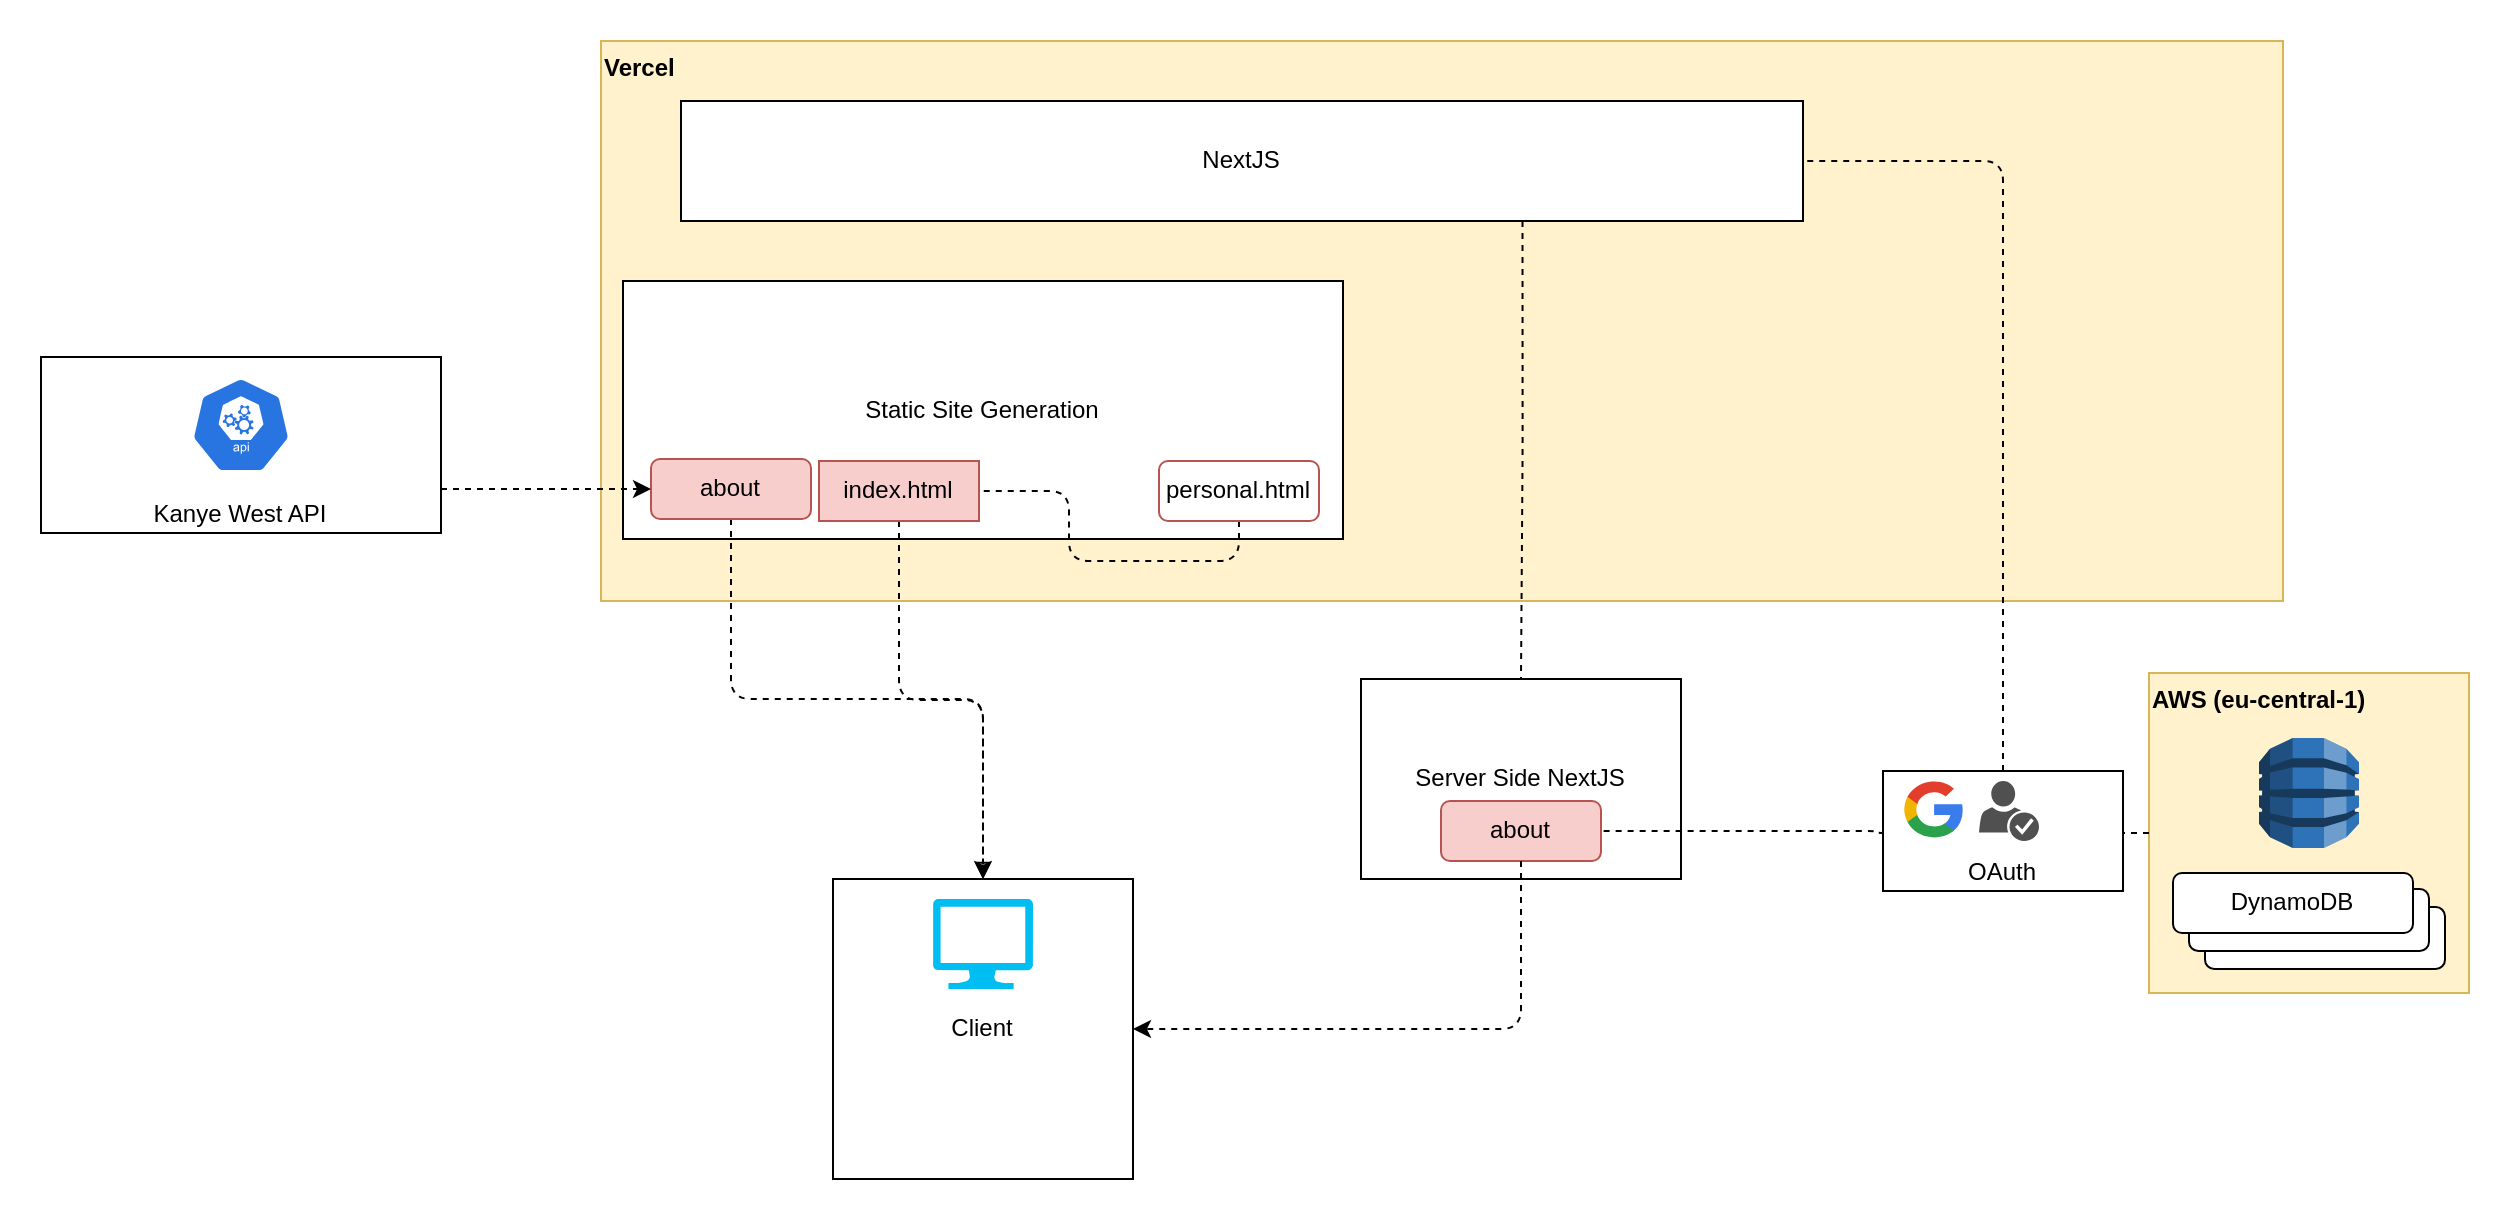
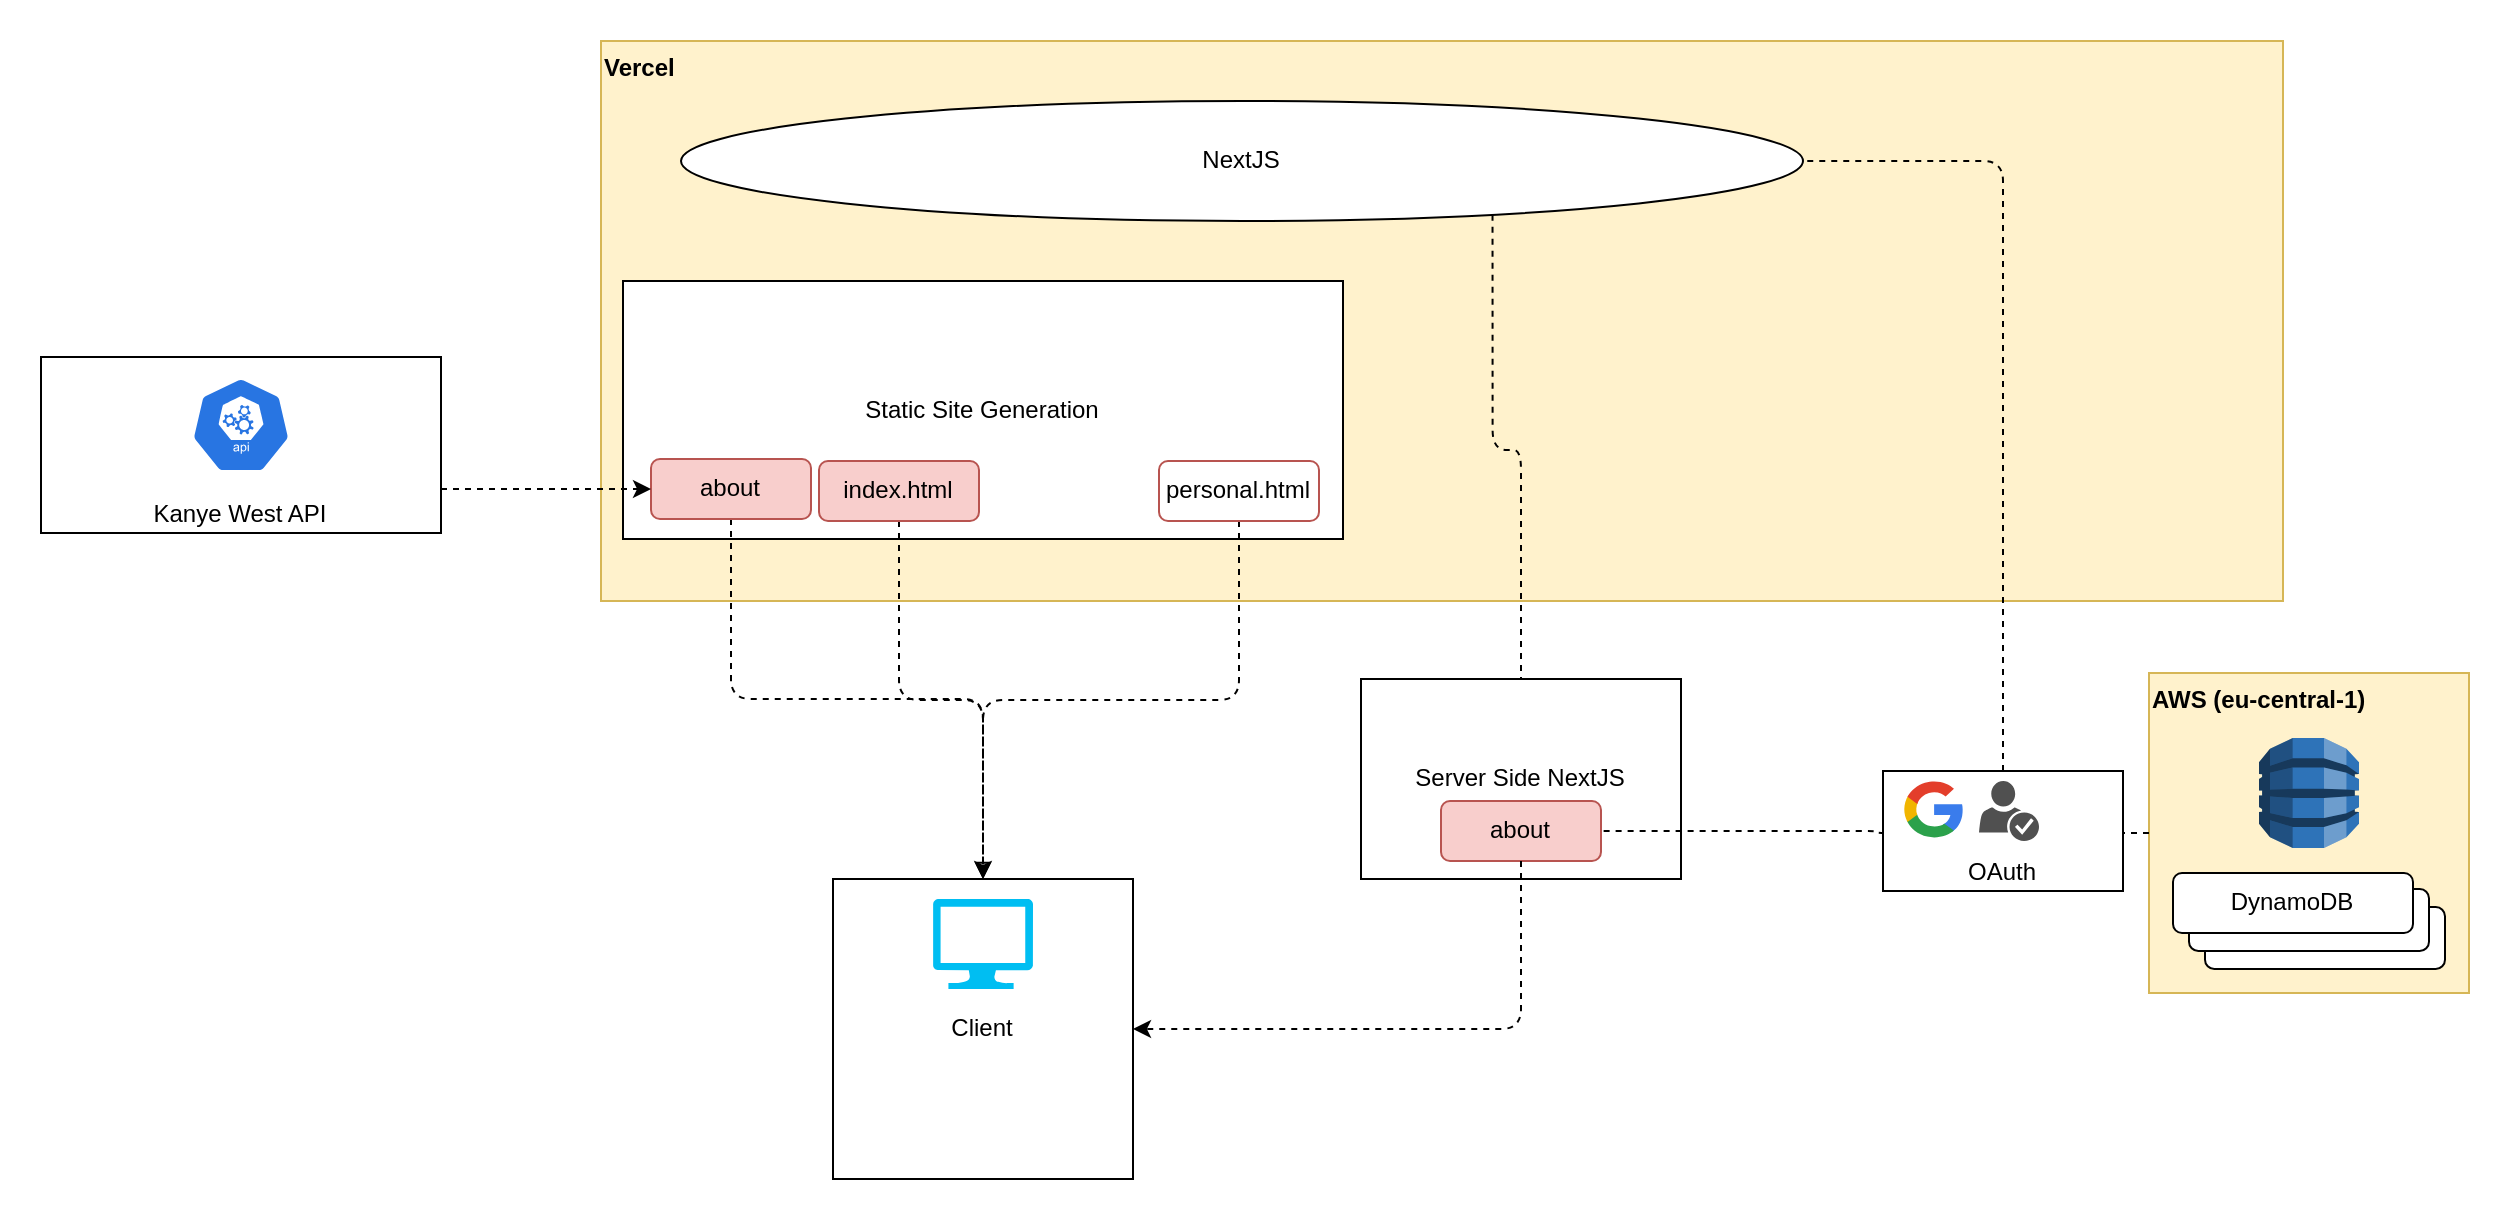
- <mxCell id="7" value="NextJS" style="rounded=0;whiteSpace=wrap;html=1;" vertex="1" parent="1"><mxGeometry x="340" y="50" width="561" height="60" as="geometry" /></mxCell>
+ <mxCell id="7" value="NextJS" style="ellipse;whiteSpace=wrap;html=1;" vertex="1" parent="1"><mxGeometry x="340" y="50" width="561" height="60" as="geometry" /></mxCell>
- <mxCell id="11" value="index.html" style="whiteSpace=wrap;html=1;fillColor=#f8cecc;strokeColor=#b85450;rounded=0;" vertex="1" parent="1"><mxGeometry x="409" y="230" width="80" height="30" as="geometry" /></mxCell>
+ <mxCell id="11" value="index.html" style="rounded=1;whiteSpace=wrap;html=1;fillColor=#f8cecc;strokeColor=#b85450;" vertex="1" parent="1"><mxGeometry x="409" y="230" width="80" height="30" as="geometry" /></mxCell>
- <mxCell id="12" style="edgeStyle=orthogonalEdgeStyle;rounded=1;orthogonalLoop=1;jettySize=auto;html=1;exitX=0.5;exitY=1;exitDx=0;exitDy=0;fontColor=#000000;endArrow=none;endFill=0;dashed=1;" edge="1" parent="1" source="13" target="11"><mxGeometry relative="1" as="geometry" /></mxCell>
+ <mxCell id="12" style="edgeStyle=orthogonalEdgeStyle;rounded=1;orthogonalLoop=1;jettySize=auto;html=1;exitX=0.5;exitY=1;exitDx=0;exitDy=0;fontColor=#000000;endArrow=none;endFill=0;dashed=1;" edge="1" parent="1" source="13" target="5"><mxGeometry relative="1" as="geometry" /></mxCell>
